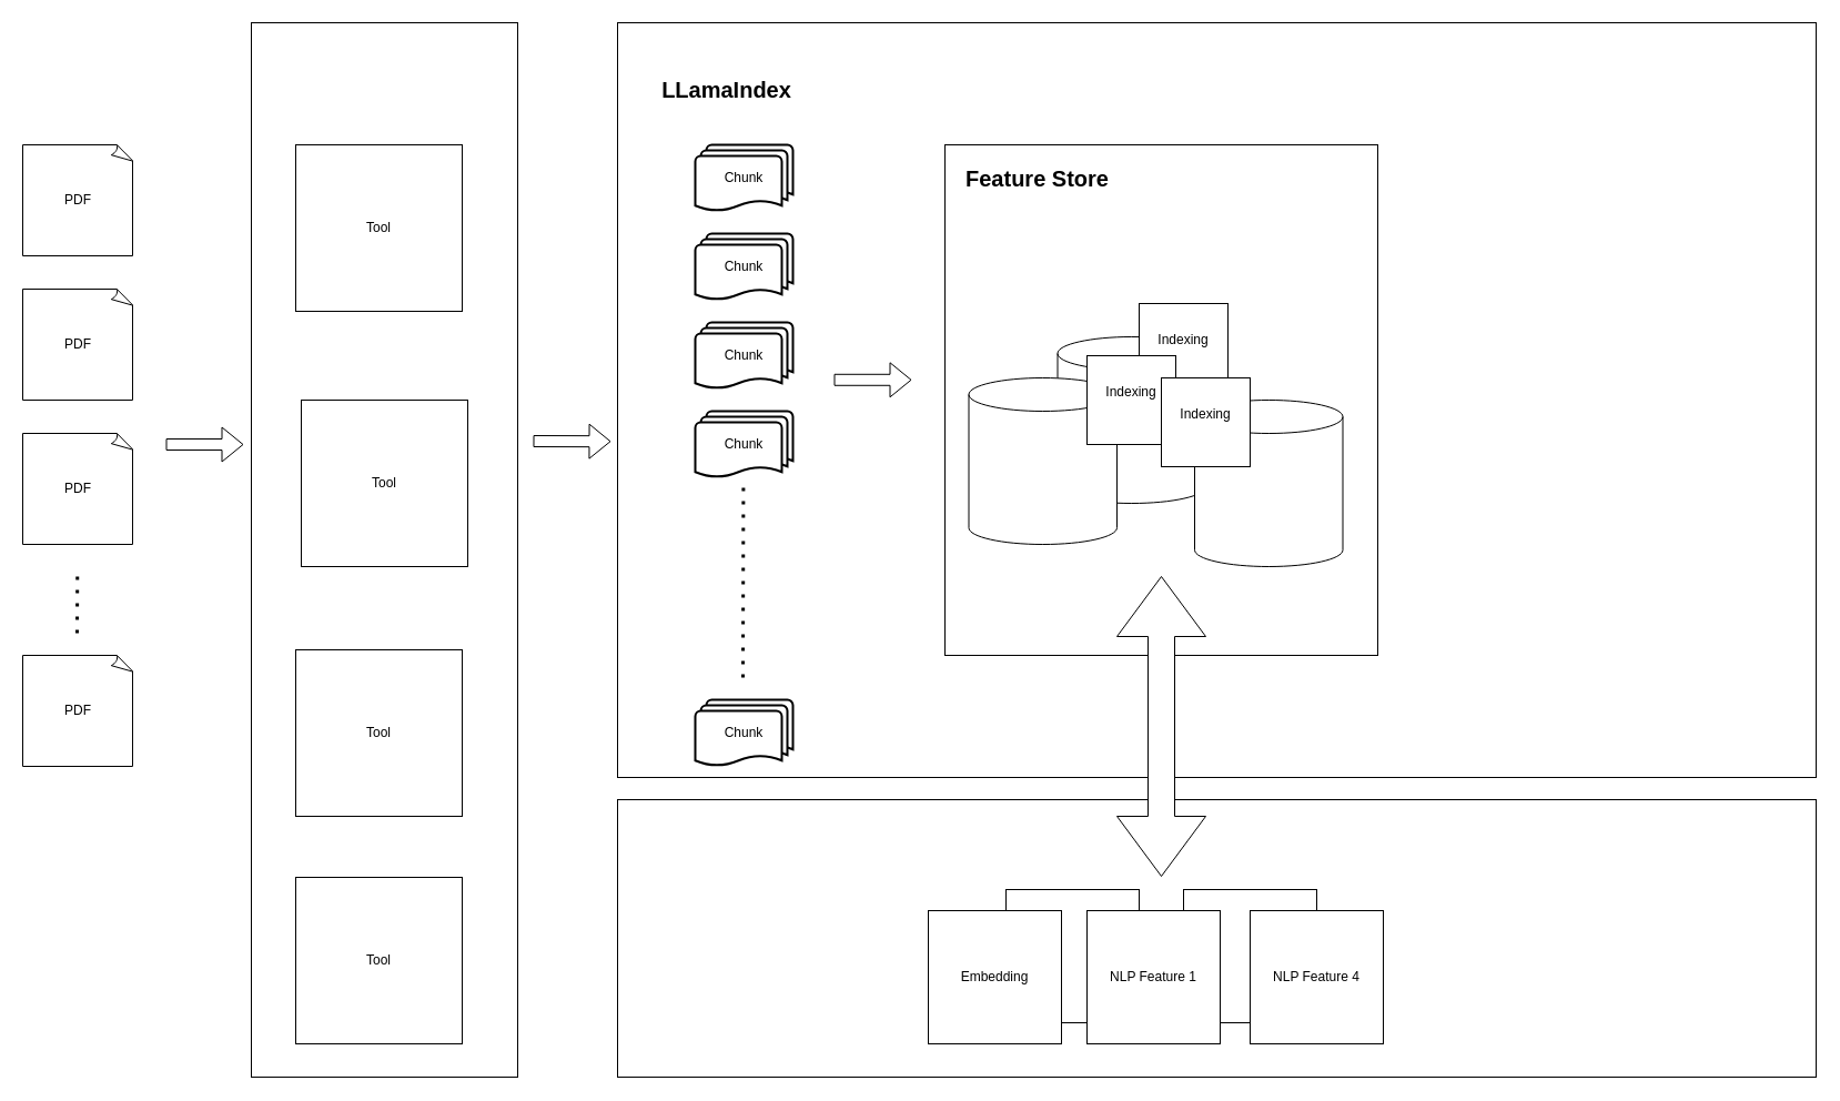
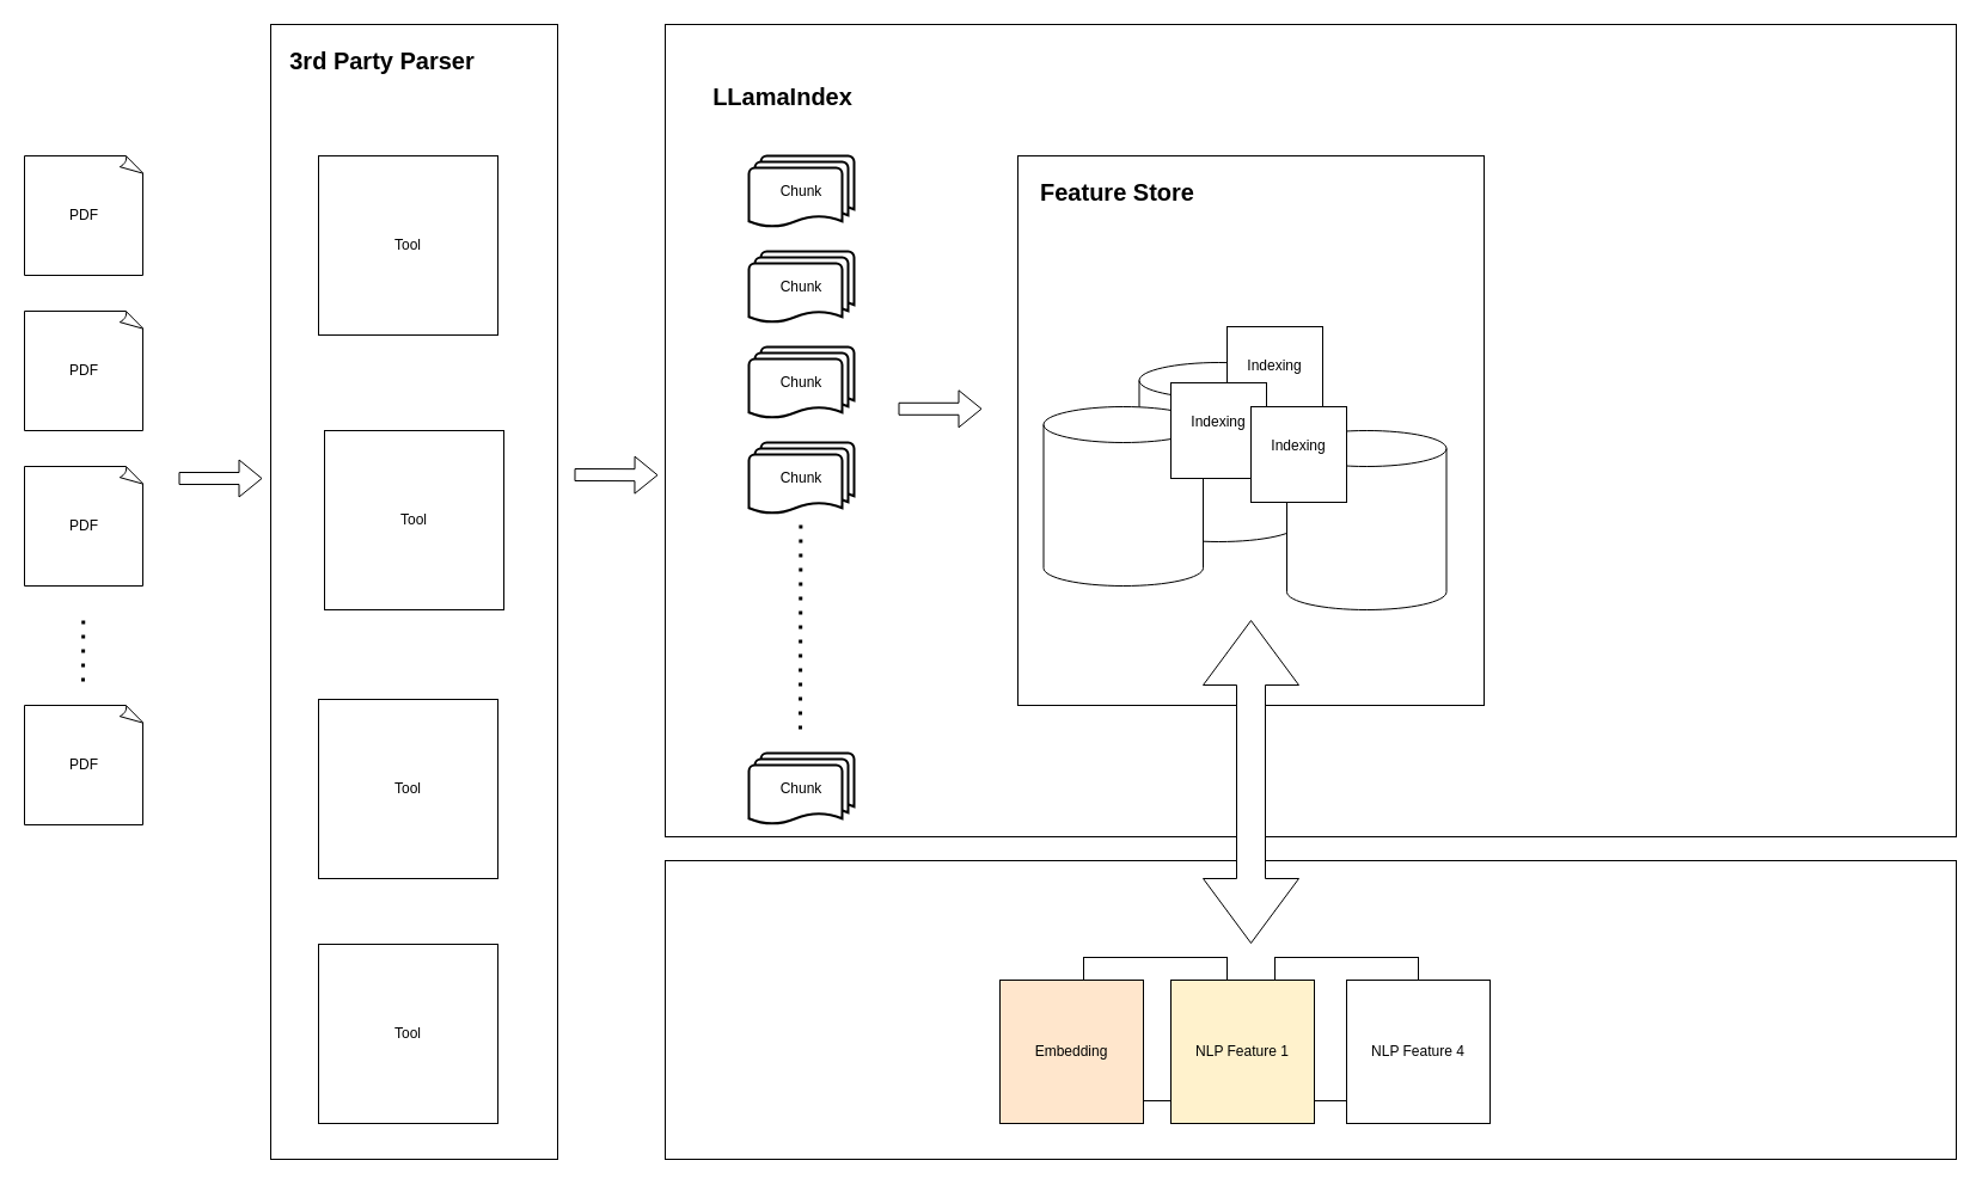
+ <mxCell id="35" value="3rd Party Parser" style="text;strokeColor=none;fillColor=none;align=center;verticalAlign=middle;spacingLeft=4;spacingRight=4;overflow=hidden;points=[[0,0.5],[1,0.5]];portConstraint=eastwest;rotatable=0;whiteSpace=wrap;html=1;fontSize=20;fontStyle=1;labelBorderColor=none;labelBackgroundColor=default;" vertex="1" parent="1"><mxGeometry width="167" height="60" as="geometry" x="236" y="20" /></mxCell>
- <mxCell id="22" value="Embedding" style="whiteSpace=wrap;html=1;aspect=fixed;direction=south;" parent="1" vertex="1"><mxGeometry x="836" y="820" width="120" height="120" as="geometry" /></mxCell>
+ <mxCell id="22" value="Embedding" style="whiteSpace=wrap;html=1;aspect=fixed;direction=south;fillColor=#ffe6cc;" parent="1" vertex="1"><mxGeometry x="836" y="820" width="120" height="120" as="geometry" /></mxCell>
- <mxCell id="23" value="&lt;div&gt;NLP Feature 1&lt;/div&gt;" style="whiteSpace=wrap;html=1;aspect=fixed;" parent="1" vertex="1"><mxGeometry x="979" y="820" width="120" height="120" as="geometry" /></mxCell>
+ <mxCell id="23" value="&lt;div&gt;NLP Feature 1&lt;/div&gt;" style="whiteSpace=wrap;html=1;aspect=fixed;fillColor=#fff2cc;" parent="1" vertex="1"><mxGeometry x="979" y="820" width="120" height="120" as="geometry" /></mxCell>
